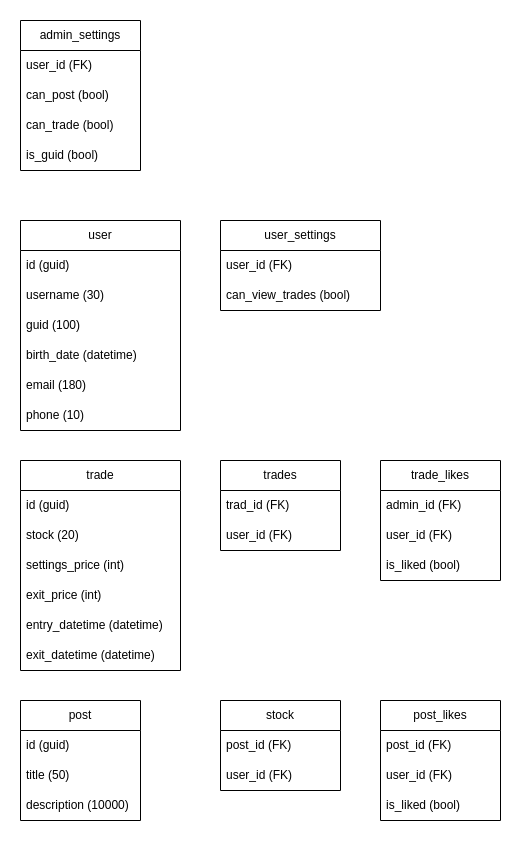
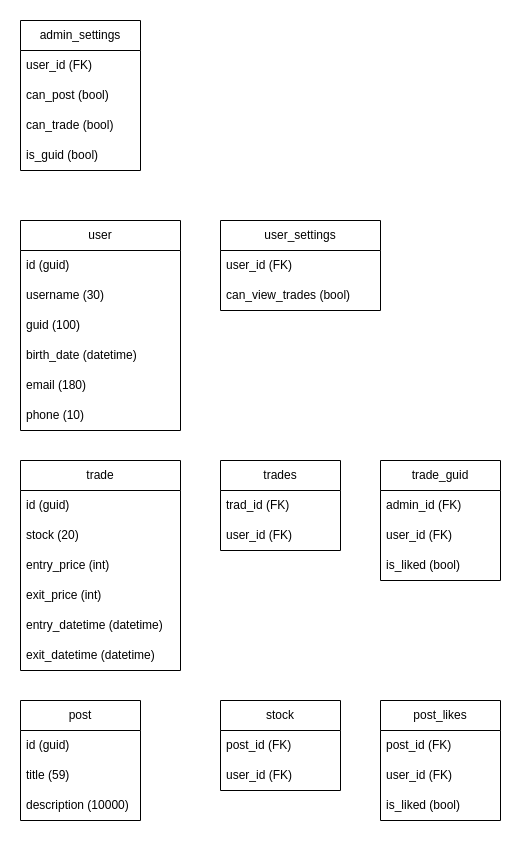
- <mxCell id="38" value="trade_likes" style="swimlane;fontStyle=0;childLayout=stackLayout;horizontal=1;startSize=30;horizontalStack=0;resizeParent=1;resizeParentMax=0;resizeLast=0;collapsible=1;marginBottom=0;whiteSpace=wrap;html=1;" vertex="1" parent="1"><mxGeometry x="380" y="460" width="120" height="120" as="geometry" /></mxCell>
+ <mxCell id="38" value="trade_guid" style="swimlane;fontStyle=0;childLayout=stackLayout;horizontal=1;startSize=30;horizontalStack=0;resizeParent=1;resizeParentMax=0;resizeLast=0;collapsible=1;marginBottom=0;whiteSpace=wrap;html=1;" vertex="1" parent="1"><mxGeometry x="380" y="460" width="120" height="120" as="geometry" /></mxCell>
- <mxCell id="5" value="settings_price (int)" style="text;strokeColor=none;fillColor=none;align=left;verticalAlign=middle;spacingLeft=4;spacingRight=4;overflow=hidden;points=[[0,0.5],[1,0.5]];portConstraint=eastwest;rotatable=0;whiteSpace=wrap;html=1;" vertex="1" parent="2"><mxGeometry y="90" width="160" height="30" as="geometry" /></mxCell>
+ <mxCell id="5" value="entry_price (int)" style="text;strokeColor=none;fillColor=none;align=left;verticalAlign=middle;spacingLeft=4;spacingRight=4;overflow=hidden;points=[[0,0.5],[1,0.5]];portConstraint=eastwest;rotatable=0;whiteSpace=wrap;html=1;" vertex="1" parent="2"><mxGeometry y="90" width="160" height="30" as="geometry" /></mxCell>
- <mxCell id="21" value="title (50)" style="text;strokeColor=none;fillColor=none;align=left;verticalAlign=middle;spacingLeft=4;spacingRight=4;overflow=hidden;points=[[0,0.5],[1,0.5]];portConstraint=eastwest;rotatable=0;whiteSpace=wrap;html=1;" vertex="1" parent="19"><mxGeometry y="60" width="120" height="30" as="geometry" /></mxCell>
+ <mxCell id="21" value="title (59)" style="text;strokeColor=none;fillColor=none;align=left;verticalAlign=middle;spacingLeft=4;spacingRight=4;overflow=hidden;points=[[0,0.5],[1,0.5]];portConstraint=eastwest;rotatable=0;whiteSpace=wrap;html=1;" vertex="1" parent="19"><mxGeometry y="60" width="120" height="30" as="geometry" /></mxCell>
